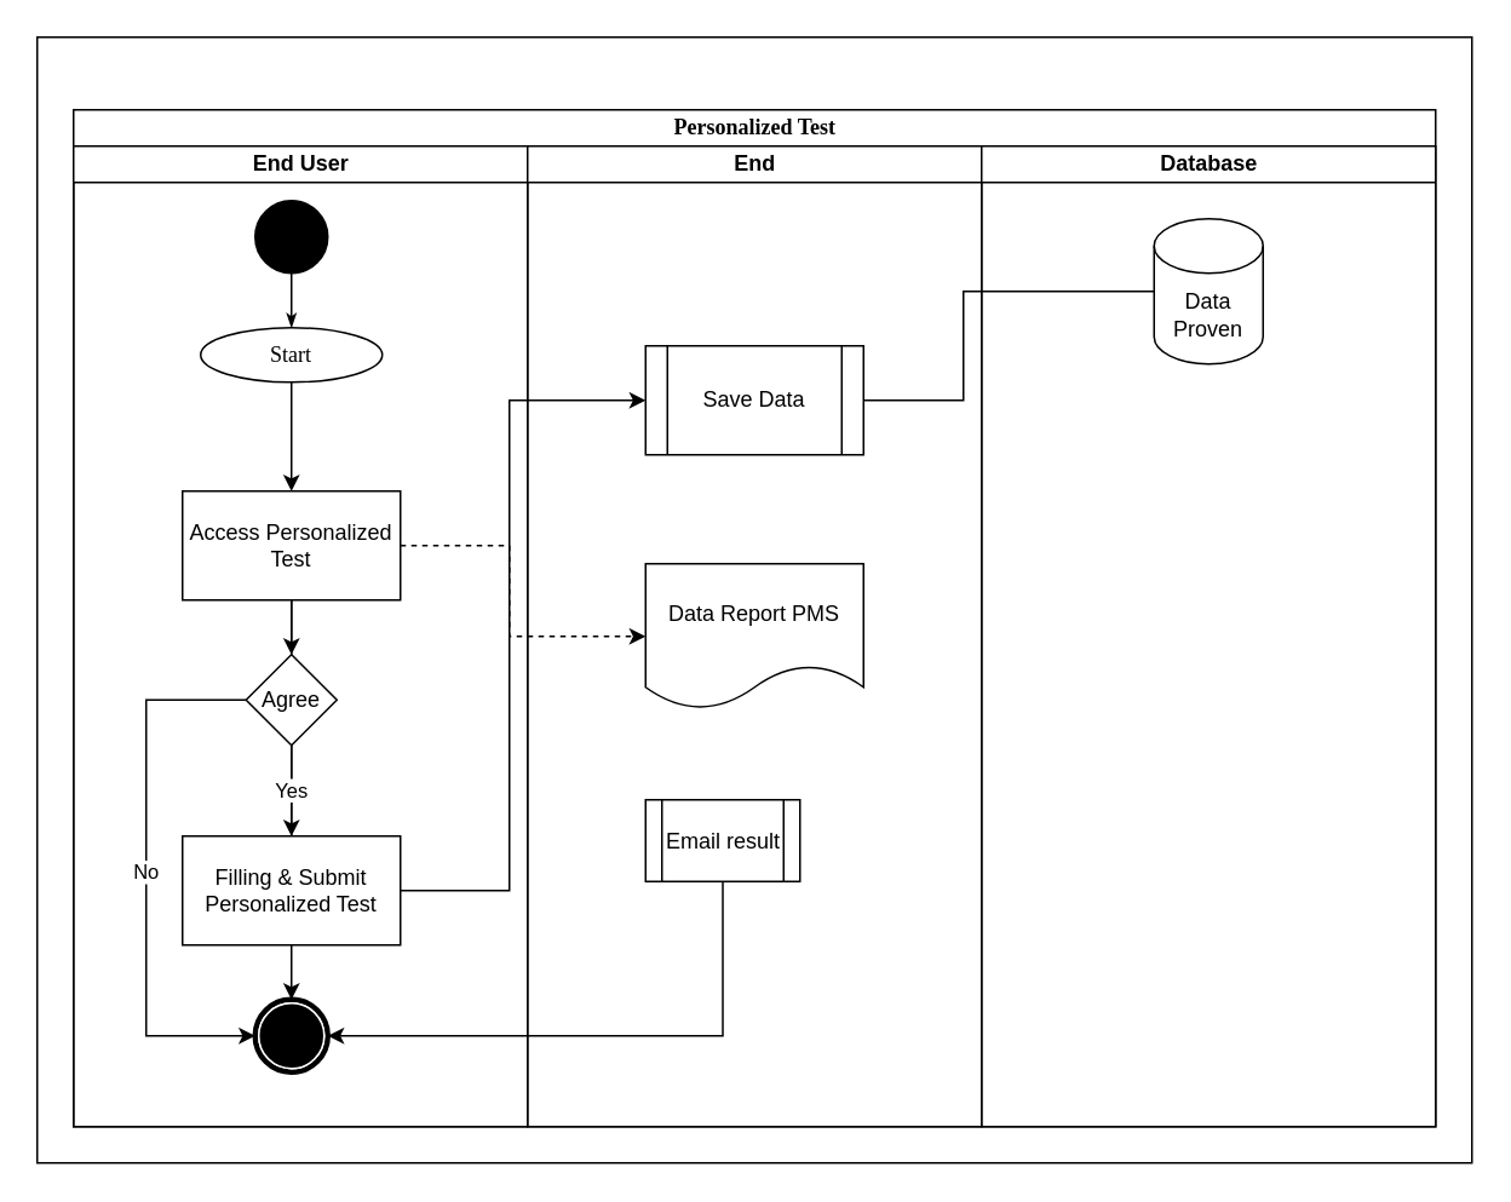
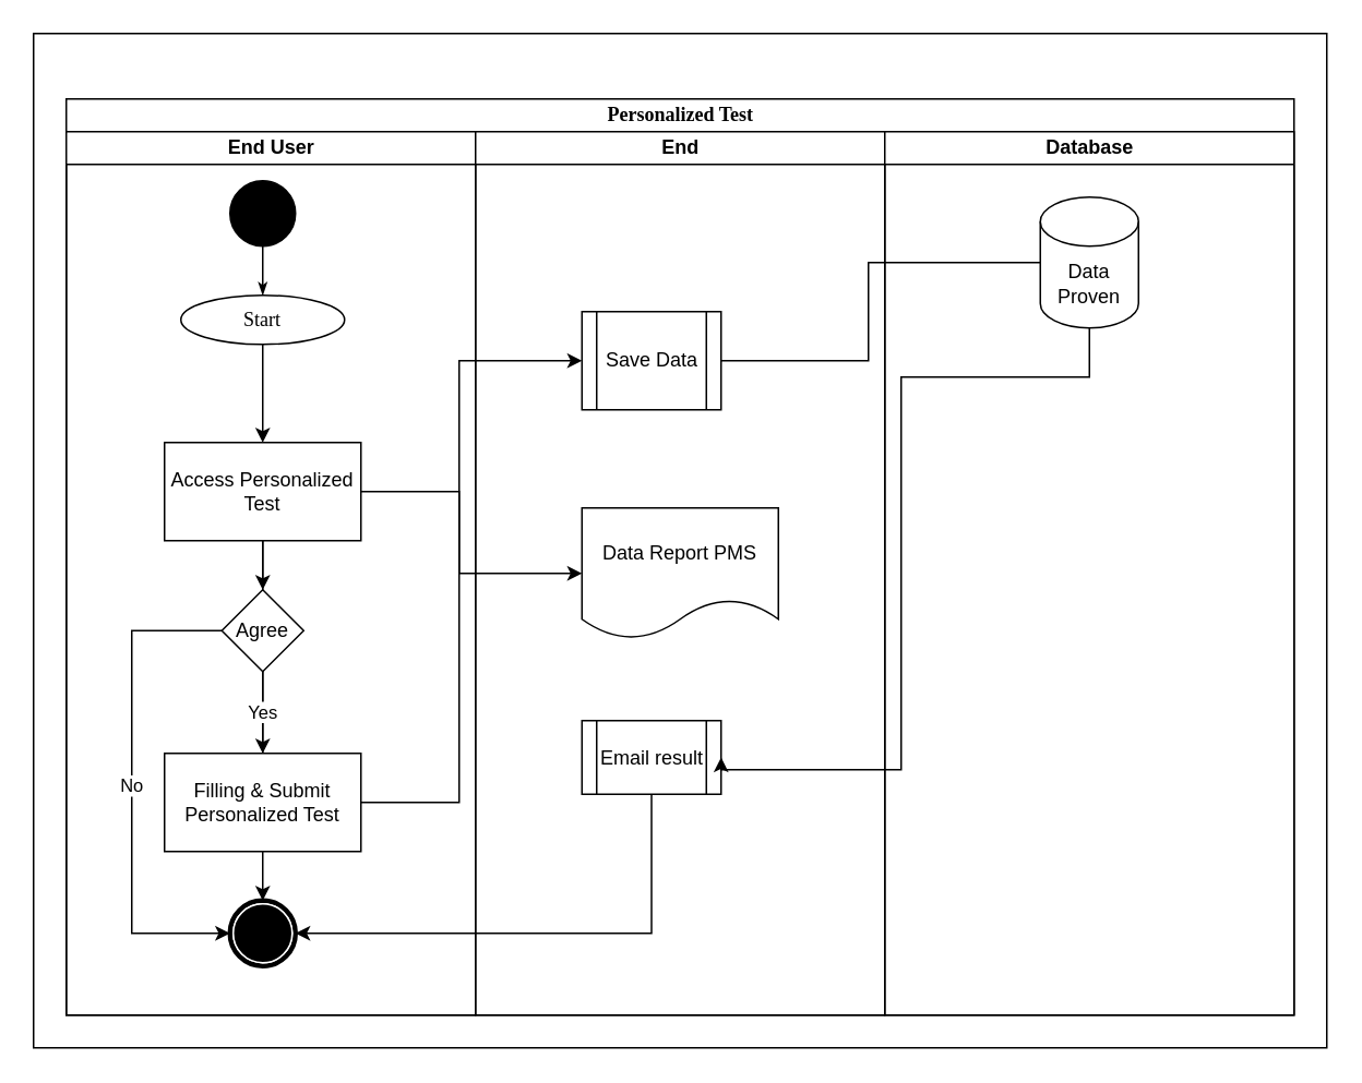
- <mxCell id="18" value="Save Data " style="shape=process;whiteSpace=wrap;html=1;backgroundOutline=1;" vertex="1" parent="17"><mxGeometry x="65" y="110" width="120" height="60" as="geometry" /></mxCell>
+ <mxCell id="18" value="Save Data " style="shape=process;whiteSpace=wrap;html=1;backgroundOutline=1;" vertex="1" parent="17"><mxGeometry x="65" y="110" width="85" height="60" as="geometry" /></mxCell>
+ <mxCell id="27" style="edgeStyle=orthogonalEdgeStyle;rounded=0;orthogonalLoop=1;jettySize=auto;html=1;exitX=0.5;exitY=1;exitDx=0;exitDy=0;exitPerimeter=0;entryX=1;entryY=0.5;entryDx=0;entryDy=0;" edge="1" parent="3" source="22" target="20"><mxGeometry relative="1" as="geometry"><Array as="points"><mxPoint x="625" y="170" /><mxPoint x="510" y="170" /><mxPoint x="510" y="410" /></Array></mxGeometry></mxCell>
- <mxCell id="26" style="edgeStyle=orthogonalEdgeStyle;rounded=0;orthogonalLoop=1;jettySize=auto;html=1;exitX=1;exitY=0.5;exitDx=0;exitDy=0;entryX=0;entryY=0.5;entryDx=0;entryDy=0;dashed=1;" edge="1" parent="3" source="9" target="19"><mxGeometry relative="1" as="geometry"><Array as="points"><mxPoint x="240" y="240" /><mxPoint x="240" y="290" /></Array></mxGeometry></mxCell>
+ <mxCell id="26" style="edgeStyle=orthogonalEdgeStyle;rounded=0;orthogonalLoop=1;jettySize=auto;html=1;exitX=1;exitY=0.5;exitDx=0;exitDy=0;entryX=0;entryY=0.5;entryDx=0;entryDy=0;" edge="1" parent="3" source="9" target="19"><mxGeometry relative="1" as="geometry"><Array as="points"><mxPoint x="240" y="240" /><mxPoint x="240" y="290" /></Array></mxGeometry></mxCell>
